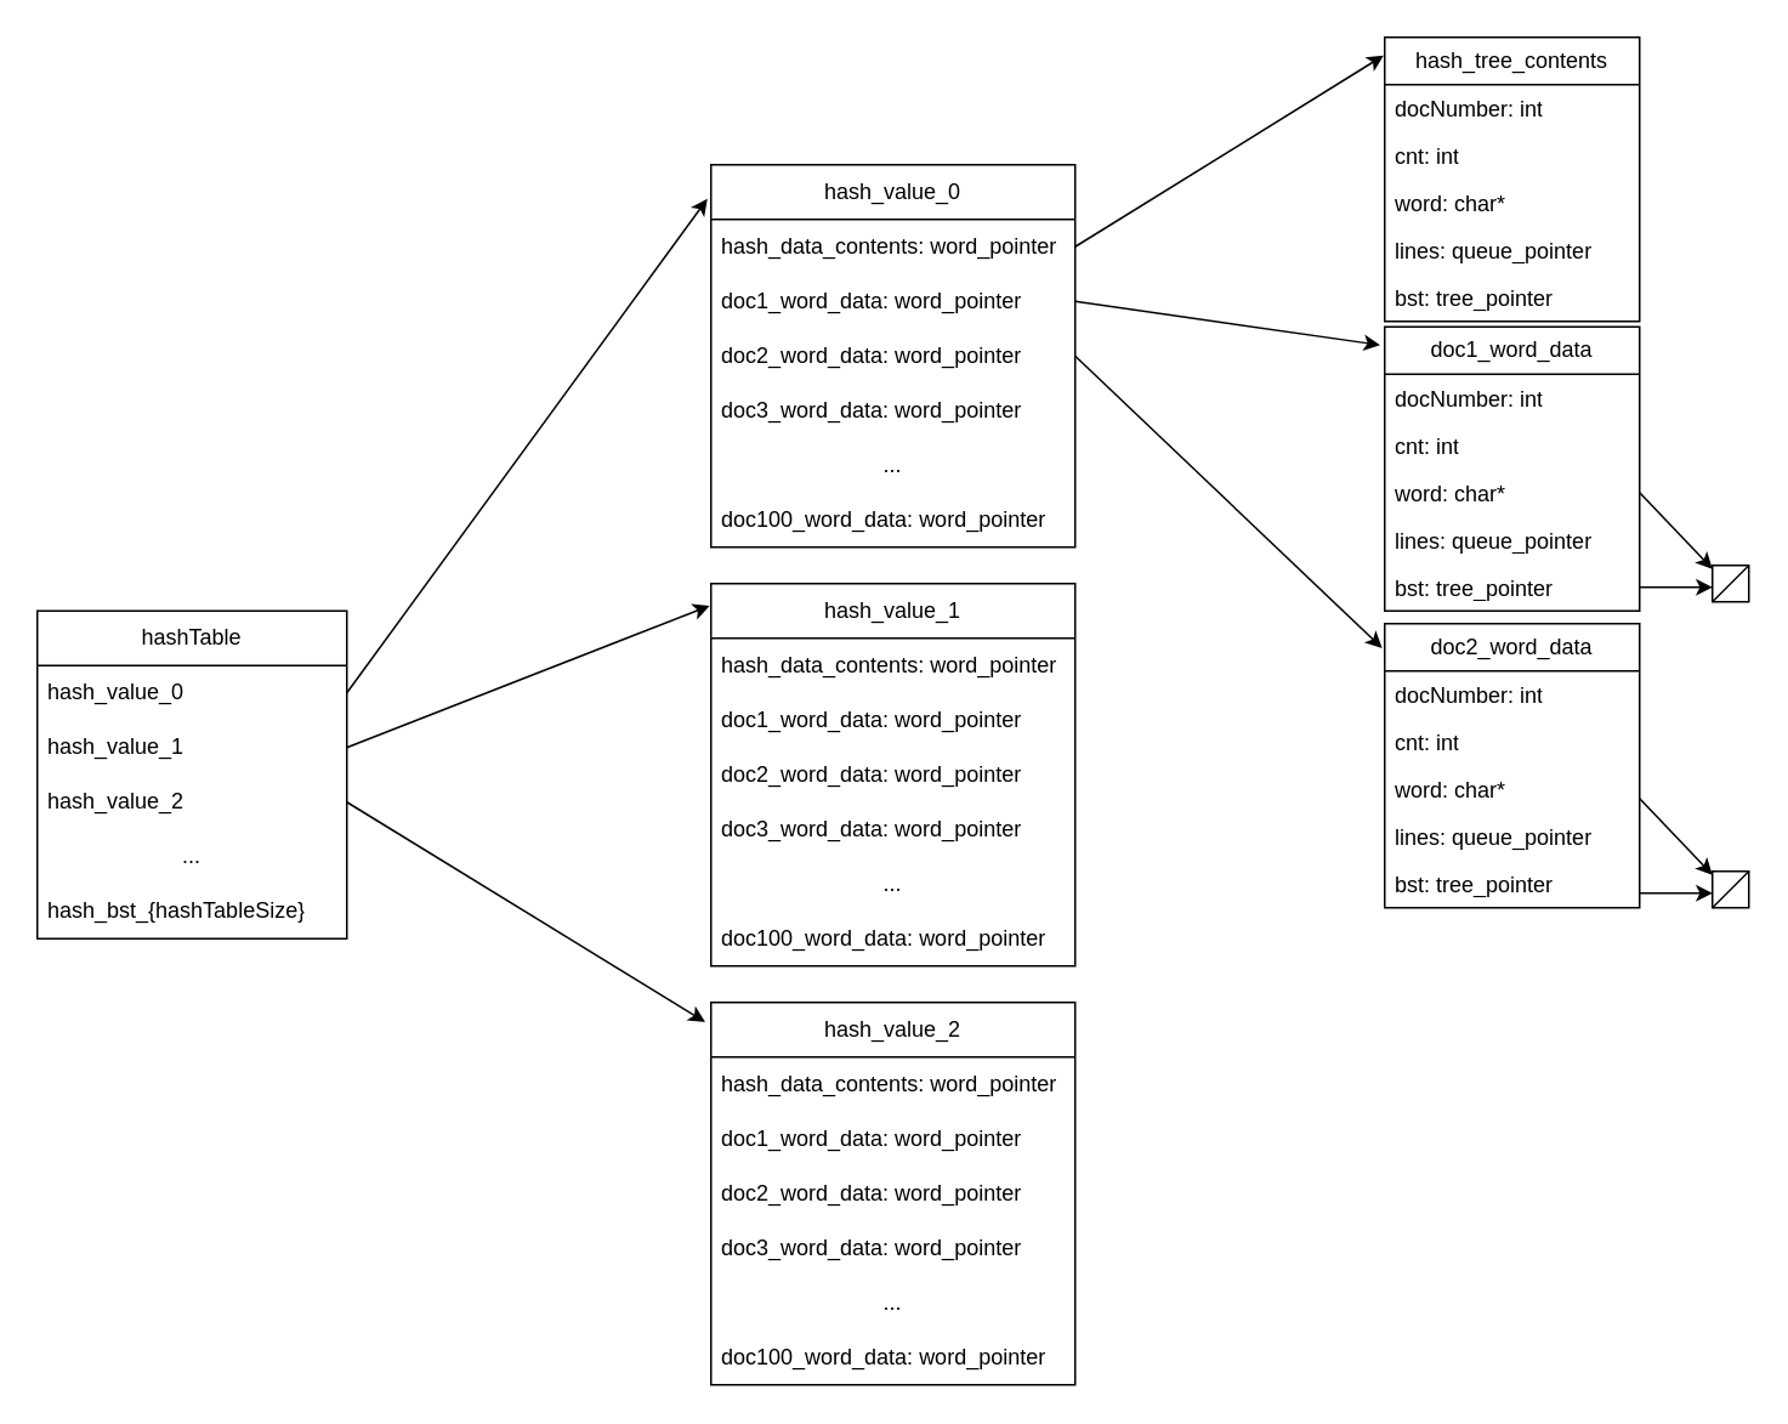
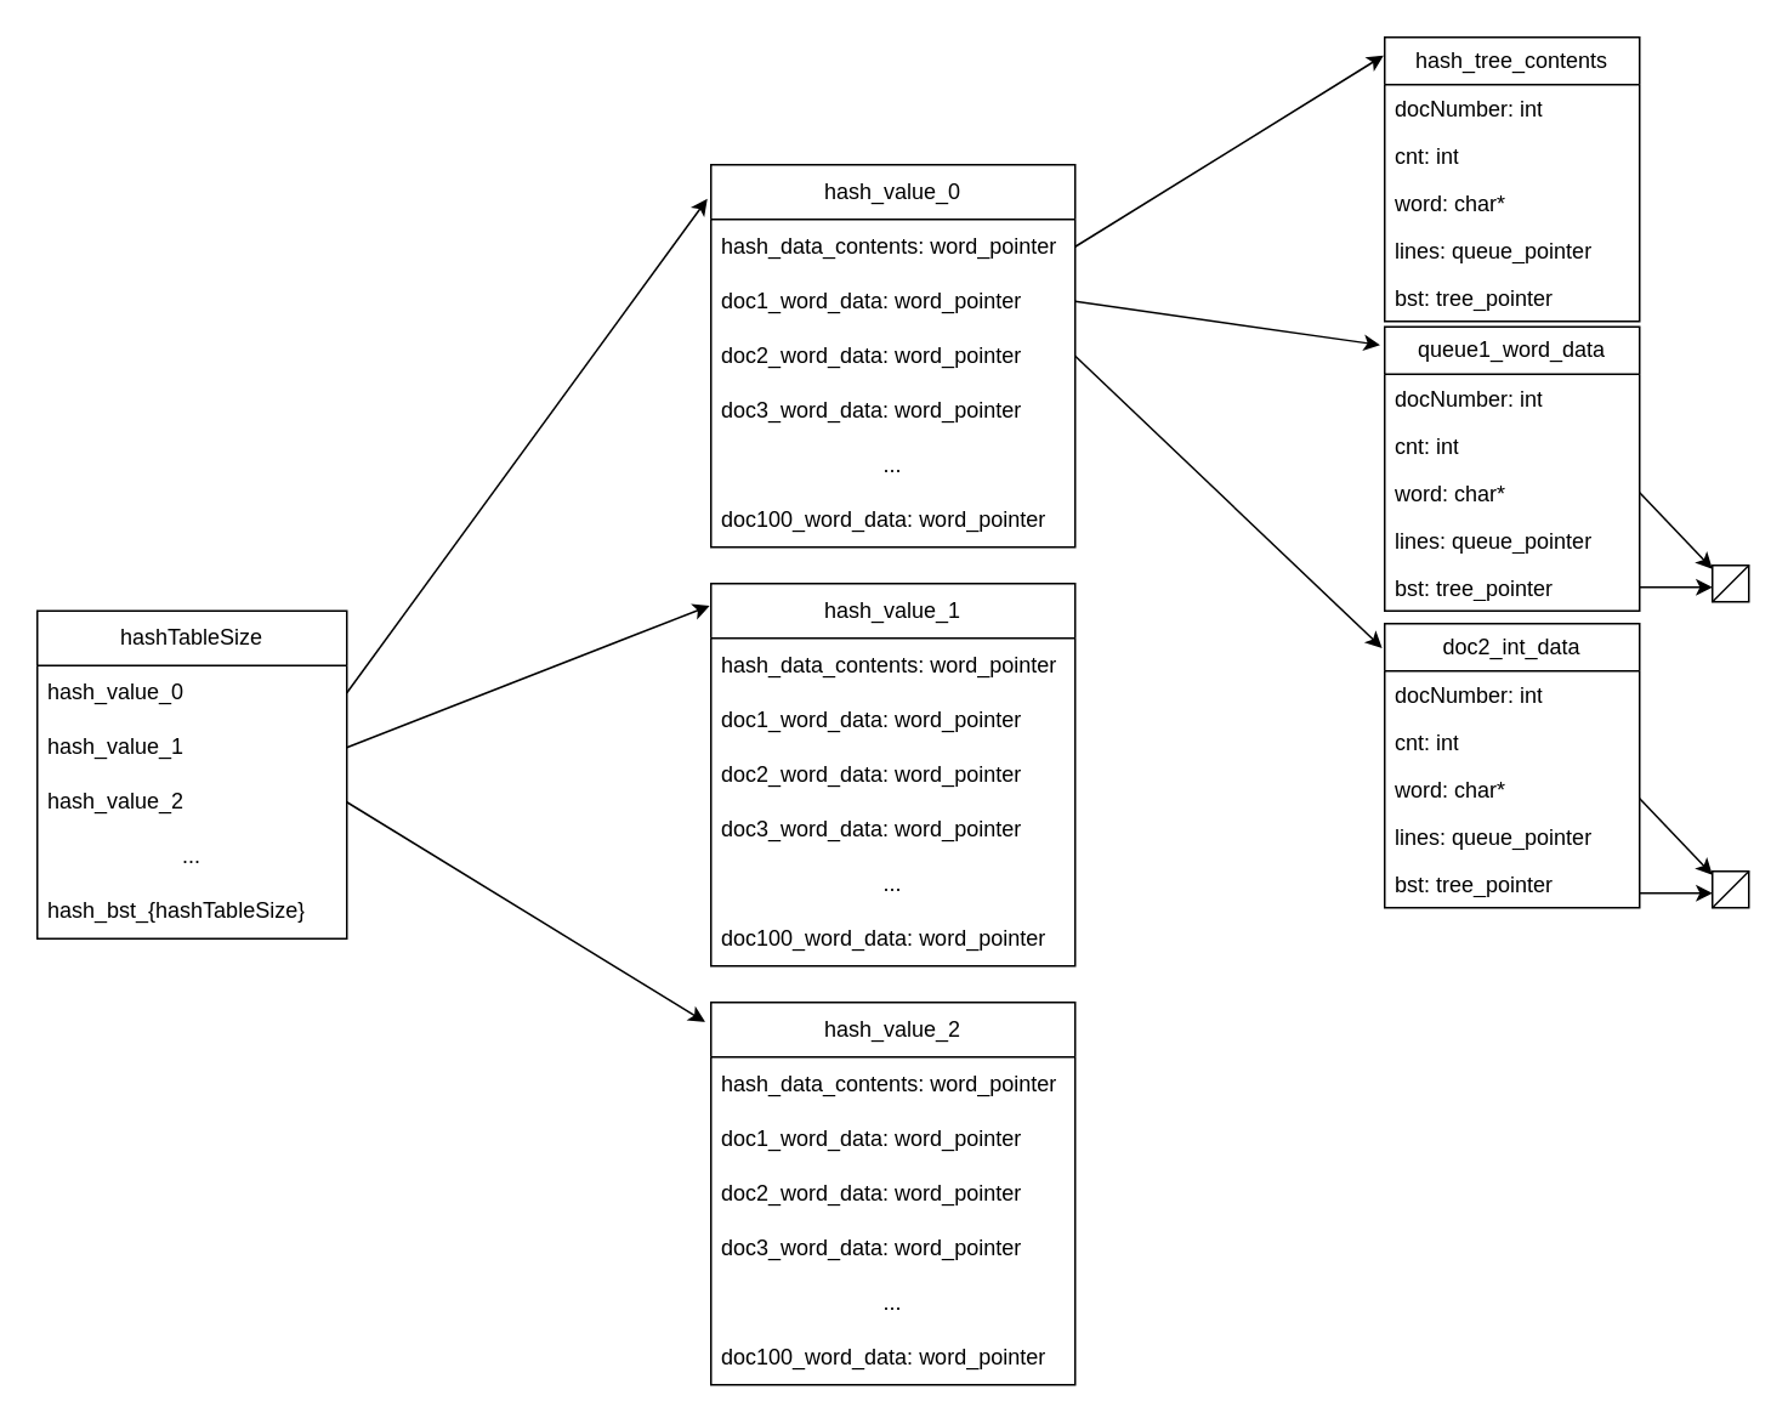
- <mxCell id="39" value="doc1_word_data" style="swimlane;fontStyle=0;childLayout=stackLayout;horizontal=1;startSize=26;fillColor=none;horizontalStack=0;resizeParent=1;resizeParentMax=0;resizeLast=0;collapsible=1;marginBottom=0;whiteSpace=wrap;html=1;" vertex="1" parent="1"><mxGeometry x="760" y="179" width="140" height="156" as="geometry" /></mxCell>
+ <mxCell id="39" value="queue1_word_data" style="swimlane;fontStyle=0;childLayout=stackLayout;horizontal=1;startSize=26;fillColor=none;horizontalStack=0;resizeParent=1;resizeParentMax=0;resizeLast=0;collapsible=1;marginBottom=0;whiteSpace=wrap;html=1;" vertex="1" parent="1"><mxGeometry x="760" y="179" width="140" height="156" as="geometry" /></mxCell>
- <mxCell id="8" value="hashTable" style="swimlane;fontStyle=0;childLayout=stackLayout;horizontal=1;startSize=30;horizontalStack=0;resizeParent=1;resizeParentMax=0;resizeLast=0;collapsible=1;marginBottom=0;whiteSpace=wrap;html=1;" vertex="1" parent="1"><mxGeometry x="20" y="335" width="170" height="180" as="geometry" /></mxCell>
+ <mxCell id="8" value="hashTableSize" style="swimlane;fontStyle=0;childLayout=stackLayout;horizontal=1;startSize=30;horizontalStack=0;resizeParent=1;resizeParentMax=0;resizeLast=0;collapsible=1;marginBottom=0;whiteSpace=wrap;html=1;" vertex="1" parent="1"><mxGeometry x="20" y="335" width="170" height="180" as="geometry" /></mxCell>
- <mxCell id="46" value="doc2_word_data" style="swimlane;fontStyle=0;childLayout=stackLayout;horizontal=1;startSize=26;fillColor=none;horizontalStack=0;resizeParent=1;resizeParentMax=0;resizeLast=0;collapsible=1;marginBottom=0;whiteSpace=wrap;html=1;" vertex="1" parent="1"><mxGeometry x="760" y="342" width="140" height="156" as="geometry" /></mxCell>
+ <mxCell id="46" value="doc2_int_data" style="swimlane;fontStyle=0;childLayout=stackLayout;horizontal=1;startSize=26;fillColor=none;horizontalStack=0;resizeParent=1;resizeParentMax=0;resizeLast=0;collapsible=1;marginBottom=0;whiteSpace=wrap;html=1;" vertex="1" parent="1"><mxGeometry x="760" y="342" width="140" height="156" as="geometry" /></mxCell>
